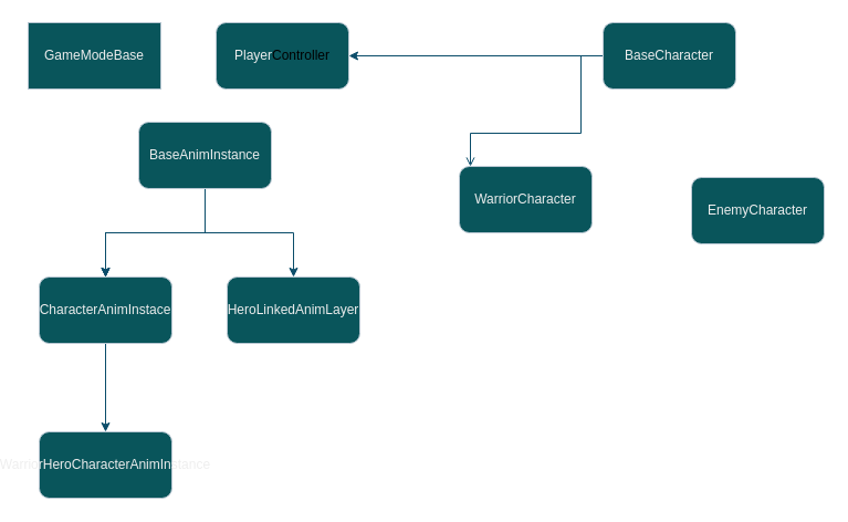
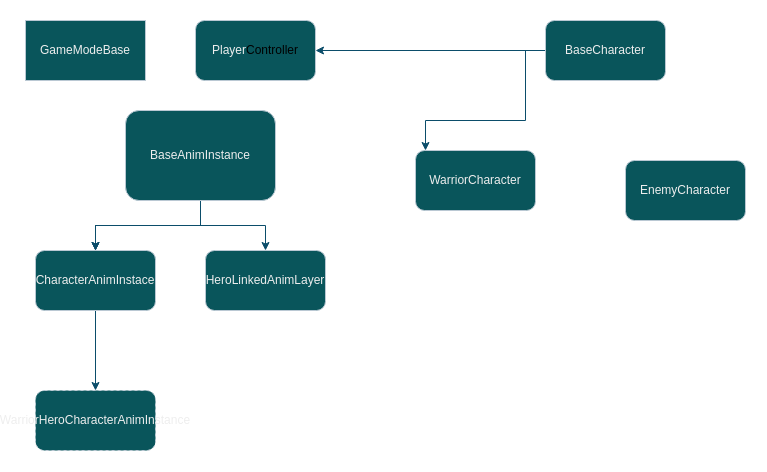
- <mxCell id="13" value="BaseAnimInstance" style="rounded=1;whiteSpace=wrap;html=1;labelBackgroundColor=none;fillColor=#09555B;strokeColor=#BAC8D3;fontColor=#EEEEEE;" parent="1" vertex="1"><mxGeometry x="120" y="110" width="120" height="60" as="geometry" /></mxCell>
+ <mxCell id="13" value="BaseAnimInstance" style="rounded=1;whiteSpace=wrap;html=1;labelBackgroundColor=none;fillColor=#09555B;strokeColor=#BAC8D3;fontColor=#EEEEEE;" parent="1" vertex="1"><mxGeometry x="120" y="110" width="150" height="90" as="geometry" /></mxCell>
- <mxCell id="4" value="" style="edgeStyle=orthogonalEdgeStyle;rounded=0;orthogonalLoop=1;jettySize=auto;html=1;labelBackgroundColor=none;fontColor=default;strokeColor=#0B4D6A;endArrow=open;" parent="1" source="6" target="7" edge="1"><mxGeometry relative="1" as="geometry"><Array as="points"><mxPoint x="520" y="120" /><mxPoint x="420" y="120" /></Array></mxGeometry></mxCell>
+ <mxCell id="4" value="" style="edgeStyle=orthogonalEdgeStyle;rounded=0;orthogonalLoop=1;jettySize=auto;html=1;labelBackgroundColor=none;fontColor=default;strokeColor=#0B4D6A;" parent="1" source="6" target="7" edge="1"><mxGeometry relative="1" as="geometry"><Array as="points"><mxPoint x="520" y="120" /><mxPoint x="420" y="120" /></Array></mxGeometry></mxCell>
- <mxCell id="16" value="WarriorHeroCharacterAnimInstance" style="whiteSpace=wrap;html=1;rounded=1;labelBackgroundColor=none;fillColor=#09555B;strokeColor=#BAC8D3;fontColor=#EEEEEE;" parent="1" vertex="1"><mxGeometry x="30" y="390" width="120" height="60" as="geometry" /></mxCell>
+ <mxCell id="16" value="WarriorHeroCharacterAnimInstance" style="whiteSpace=wrap;html=1;rounded=1;labelBackgroundColor=none;fillColor=#09555B;strokeColor=#BAC8D3;fontColor=#EEEEEE;dashed=1;" parent="1" vertex="1"><mxGeometry x="30" y="390" width="120" height="60" as="geometry" /></mxCell>
